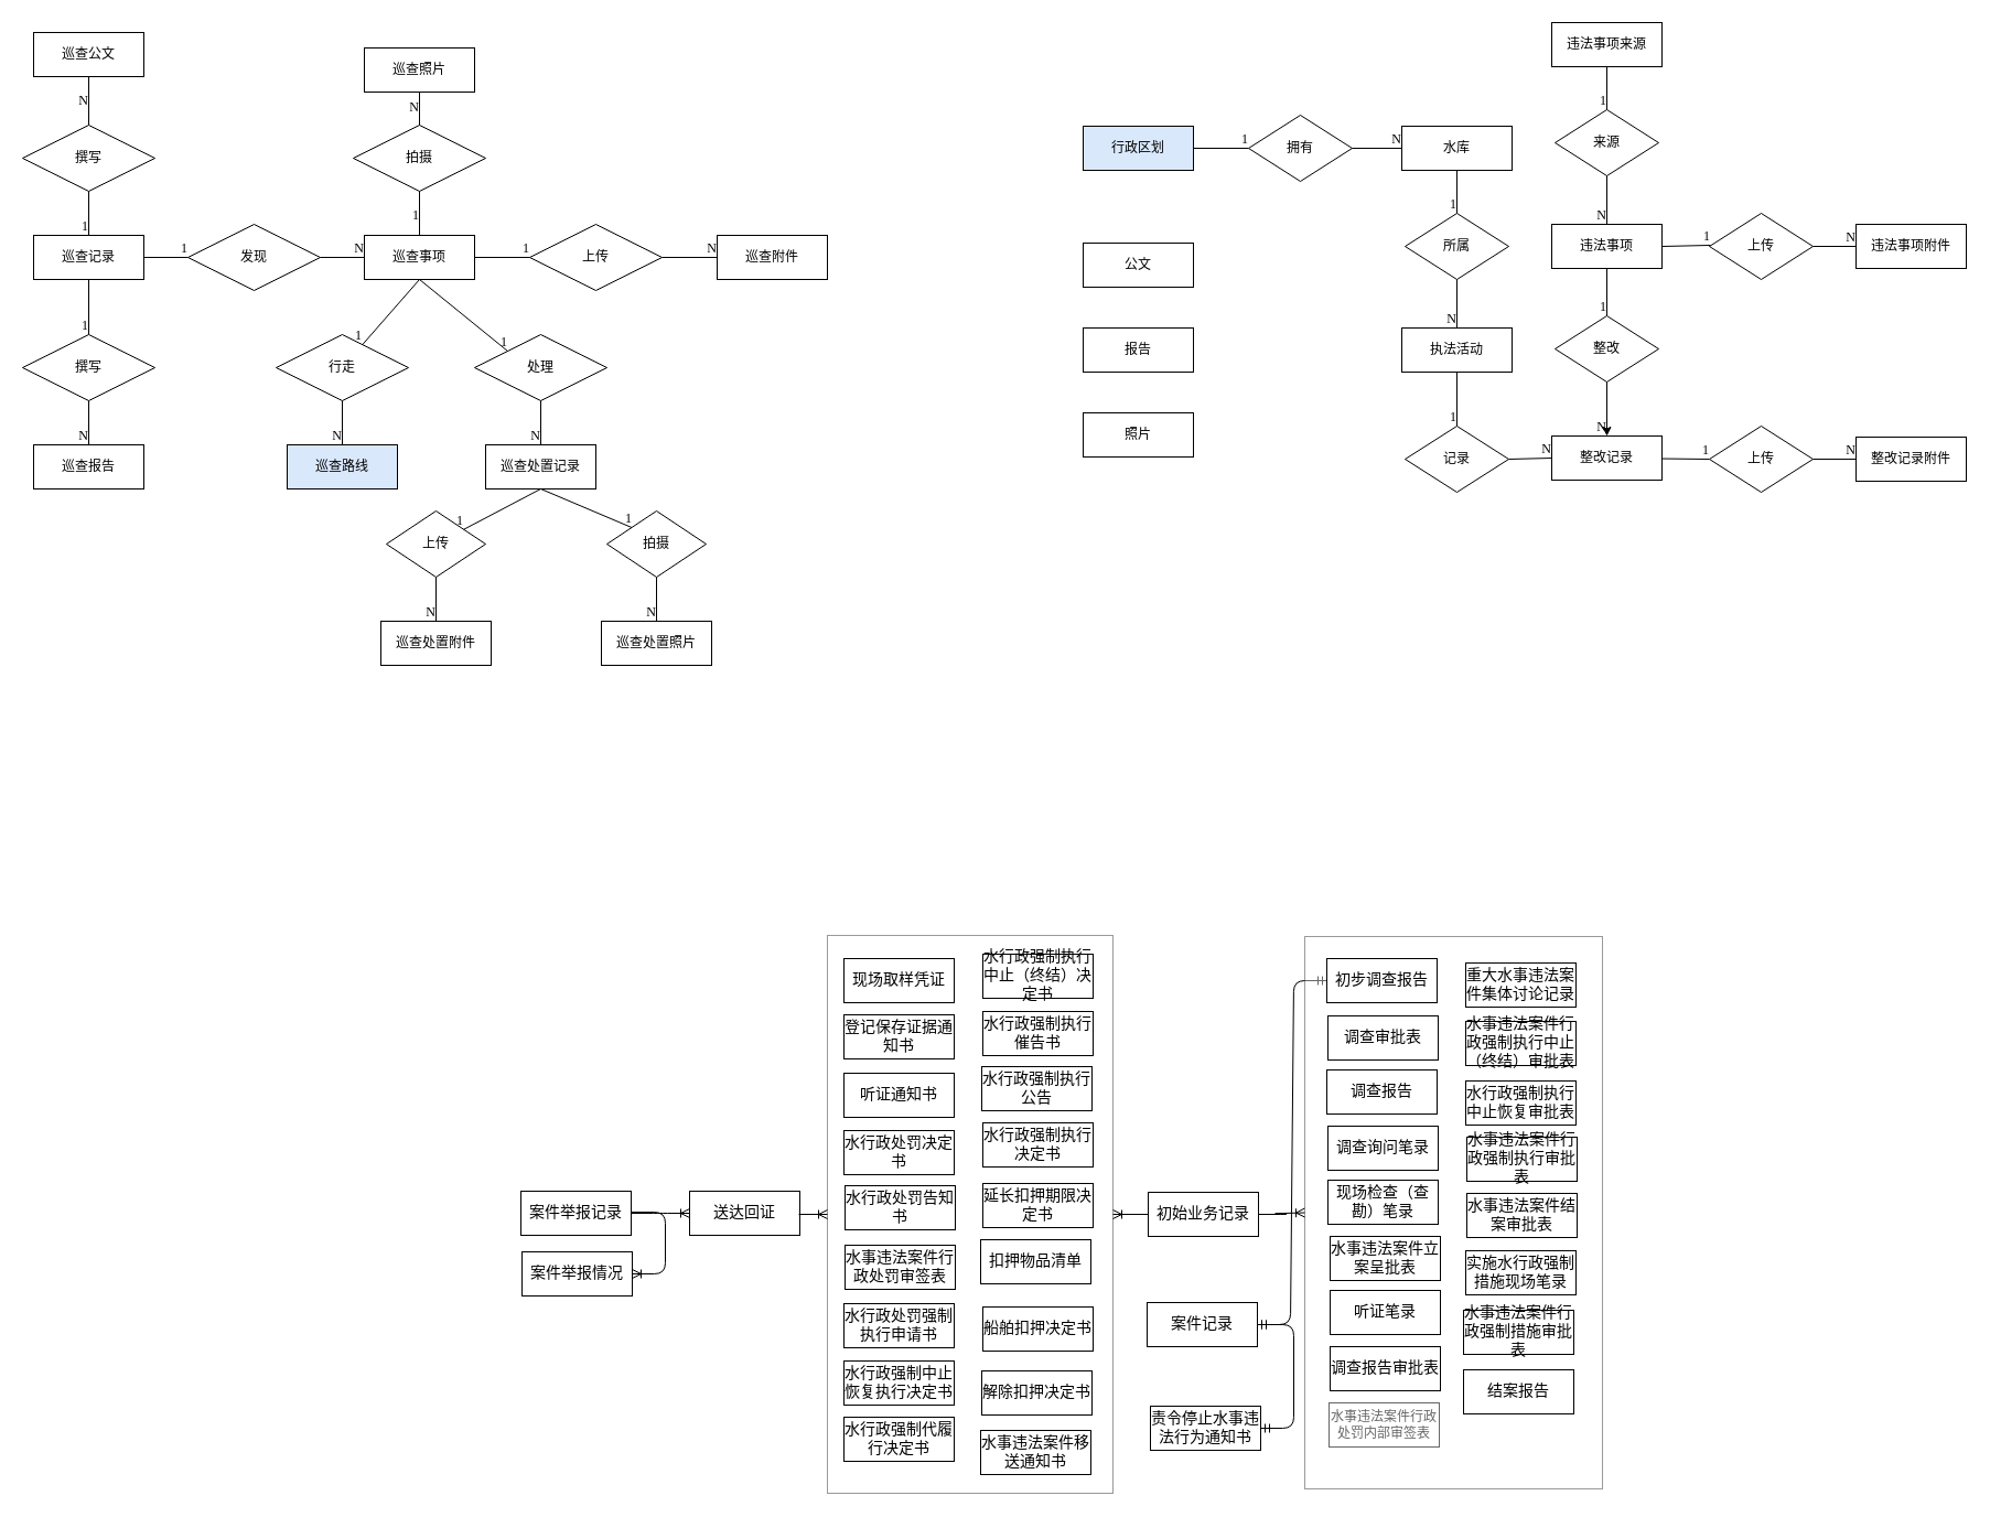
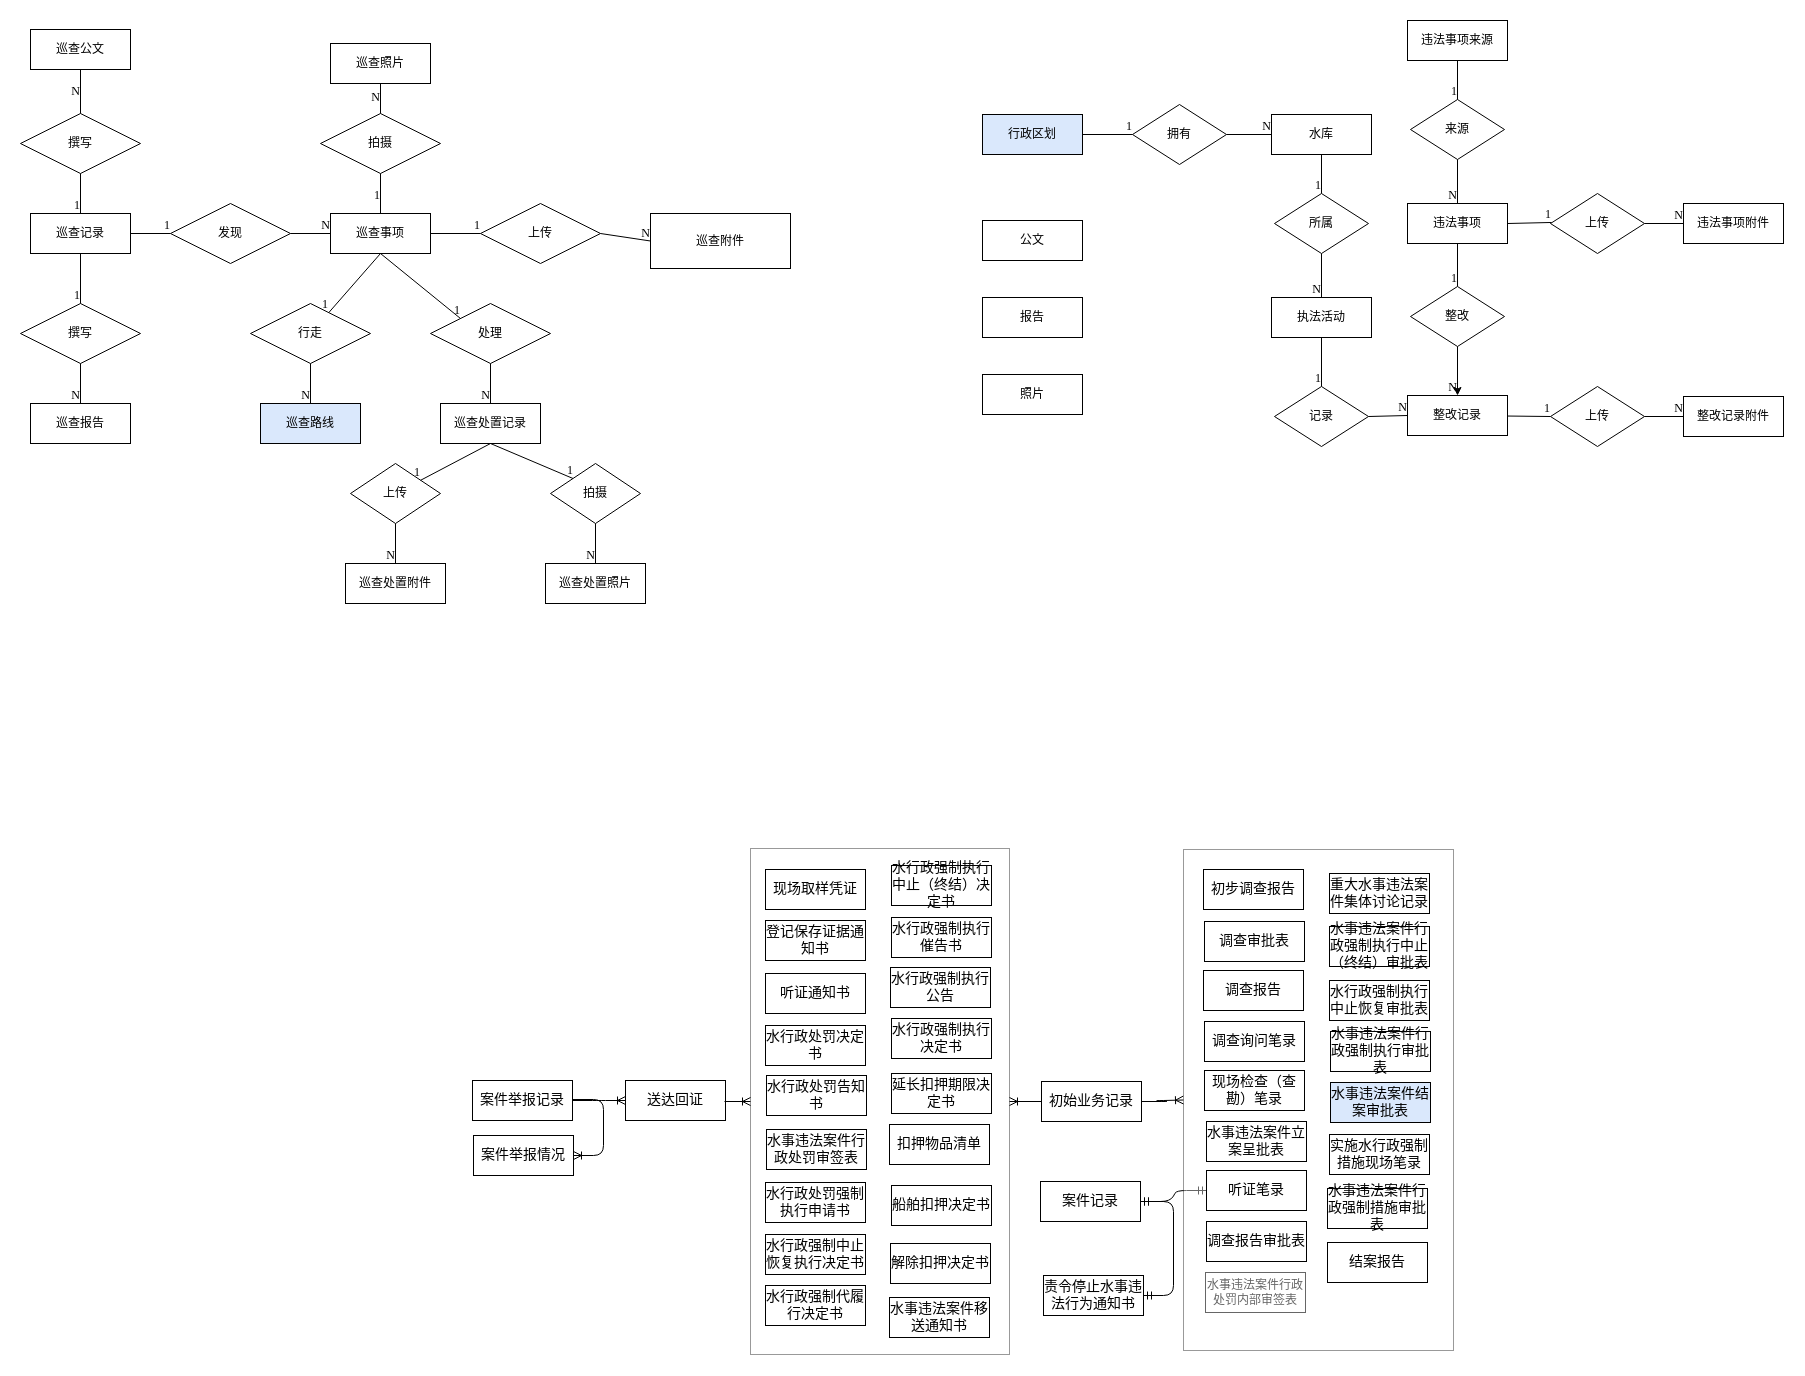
- <mxCell id="8" value="巡查附件" style="whiteSpace=wrap;html=1;align=center;fontFamily=仿宋;" parent="1" vertex="1"><mxGeometry x="650" y="213" width="100" height="40" as="geometry" /></mxCell>
+ <mxCell id="8" value="巡查附件" style="whiteSpace=wrap;html=1;align=center;fontFamily=仿宋;" parent="1" vertex="1"><mxGeometry x="650" y="213" width="140" height="55" as="geometry" /></mxCell>
- <mxCell id="2" value="" style="edgeStyle=entityRelationEdgeStyle;fontSize=12;html=1;endArrow=ERmandOne;startArrow=ERmandOne;" edge="1" parent="1" source="153" target="137"><mxGeometry width="100" height="100" relative="1" as="geometry"><mxPoint x="1262" y="826" as="sourcePoint" /><mxPoint x="1362" y="726" as="targetPoint" /></mxGeometry></mxCell>
+ <mxCell id="2" value="" style="edgeStyle=entityRelationEdgeStyle;fontSize=12;html=1;endArrow=ERmandOne;startArrow=ERmandOne;" edge="1" parent="1" source="153" target="144"><mxGeometry width="100" height="100" relative="1" as="geometry"><mxPoint x="1262" y="826" as="sourcePoint" /><mxPoint x="1362" y="726" as="targetPoint" /></mxGeometry></mxCell>
- <mxCell id="149" value="水事违法案件结案审批表" style="whiteSpace=wrap;html=1;align=center;fontFamily=仿宋;fontSize=14;" vertex="1" parent="134"><mxGeometry x="147" y="233" width="100" height="40" as="geometry" /></mxCell>
+ <mxCell id="149" value="水事违法案件结案审批表" style="whiteSpace=wrap;html=1;align=center;fontFamily=仿宋;fontSize=14;fillColor=#dae8fc;" vertex="1" parent="134"><mxGeometry x="147" y="233" width="100" height="40" as="geometry" /></mxCell>
